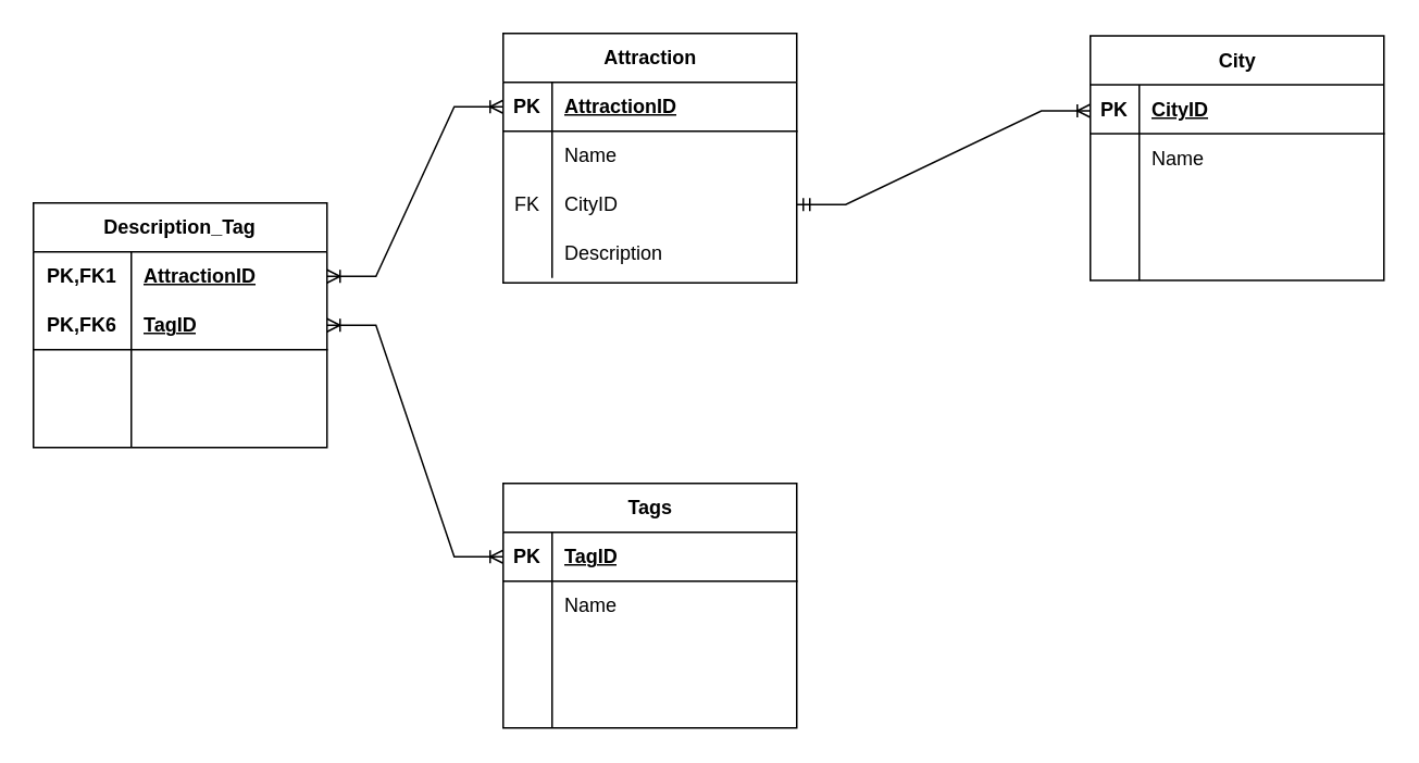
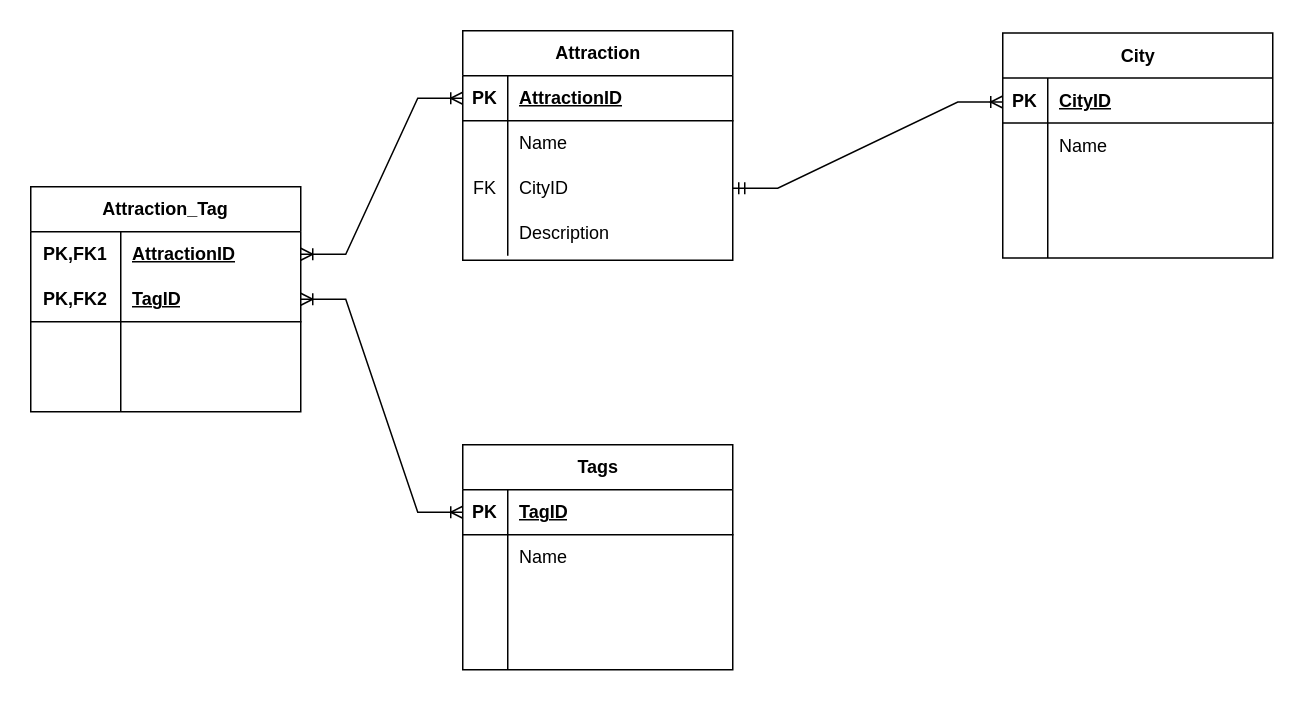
- <mxCell id="28" value="Description_Tag" style="shape=table;startSize=30;container=1;collapsible=1;childLayout=tableLayout;fixedRows=1;rowLines=0;fontStyle=1;align=center;resizeLast=1;html=1;whiteSpace=wrap;" parent="1" vertex="1"><mxGeometry x="20" y="124" width="180" height="150" as="geometry" /></mxCell>
+ <mxCell id="28" value="Attraction_Tag" style="shape=table;startSize=30;container=1;collapsible=1;childLayout=tableLayout;fixedRows=1;rowLines=0;fontStyle=1;align=center;resizeLast=1;html=1;whiteSpace=wrap;" parent="1" vertex="1"><mxGeometry x="20" y="124" width="180" height="150" as="geometry" /></mxCell>
- <mxCell id="33" value="PK,FK6" style="shape=partialRectangle;connectable=0;fillColor=none;top=0;left=0;bottom=0;right=0;fontStyle=1;overflow=hidden;html=1;whiteSpace=wrap;" parent="32" vertex="1"><mxGeometry width="60" height="30" as="geometry"><mxRectangle width="60" height="30" as="alternateBounds" /></mxGeometry></mxCell>
+ <mxCell id="33" value="PK,FK2" style="shape=partialRectangle;connectable=0;fillColor=none;top=0;left=0;bottom=0;right=0;fontStyle=1;overflow=hidden;html=1;whiteSpace=wrap;" parent="32" vertex="1"><mxGeometry width="60" height="30" as="geometry"><mxRectangle width="60" height="30" as="alternateBounds" /></mxGeometry></mxCell>
